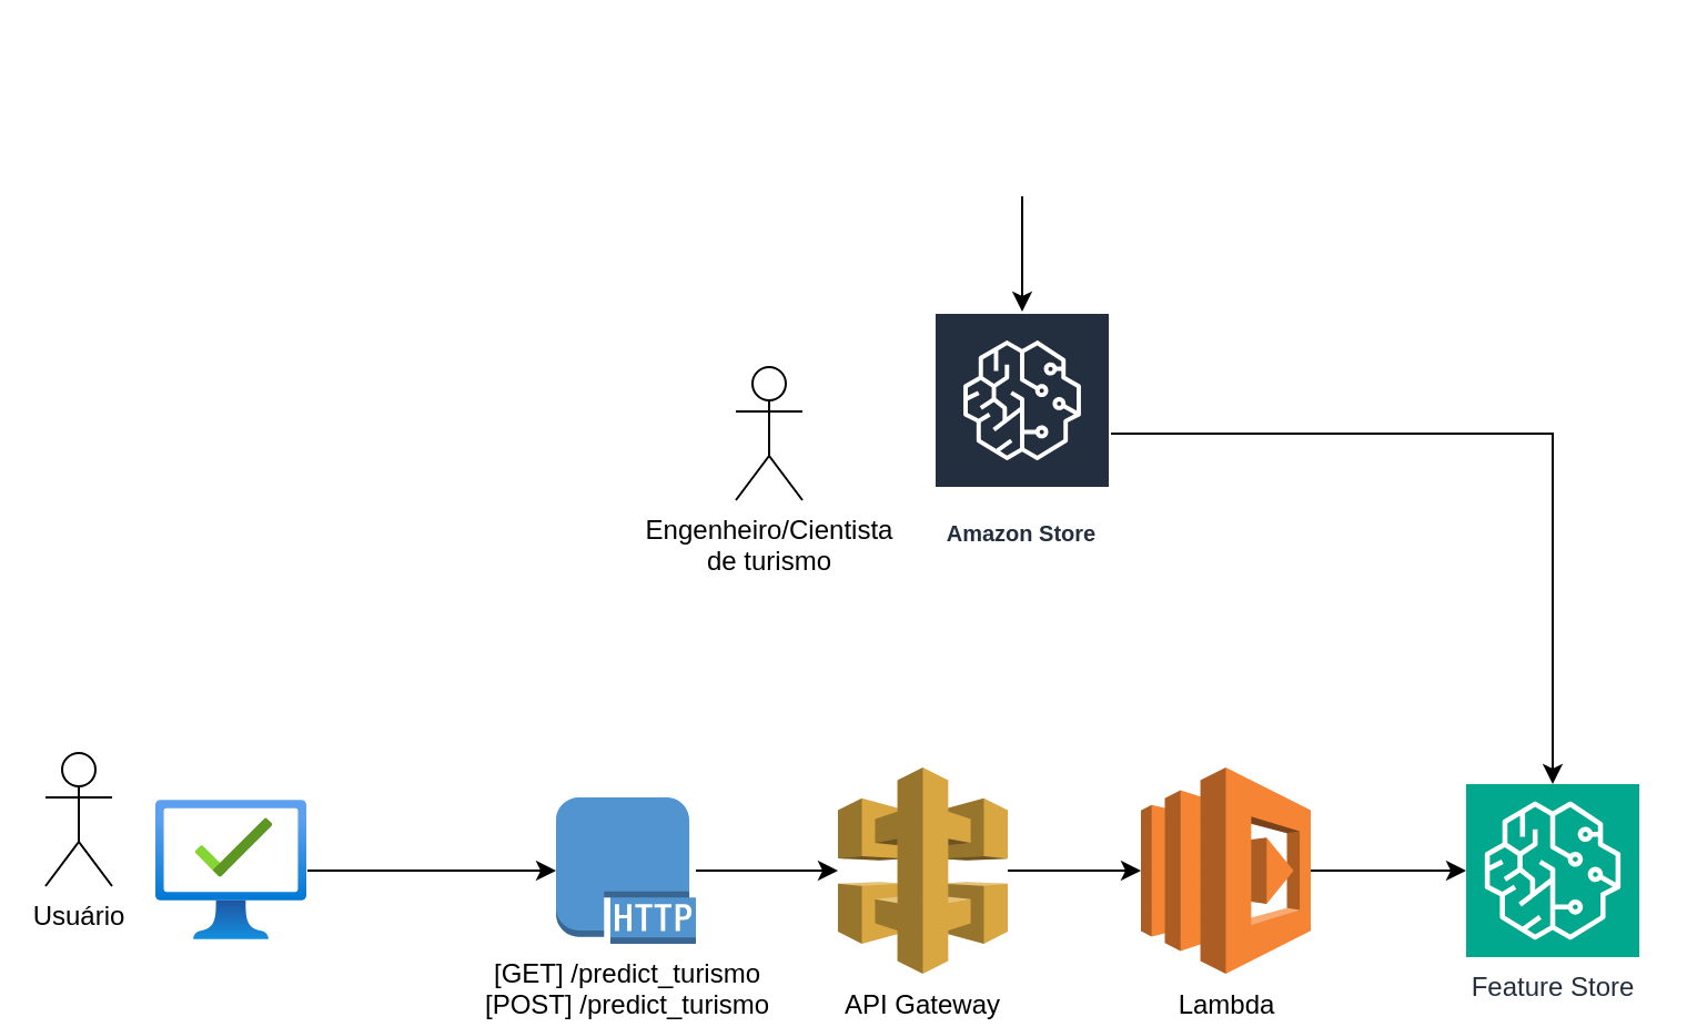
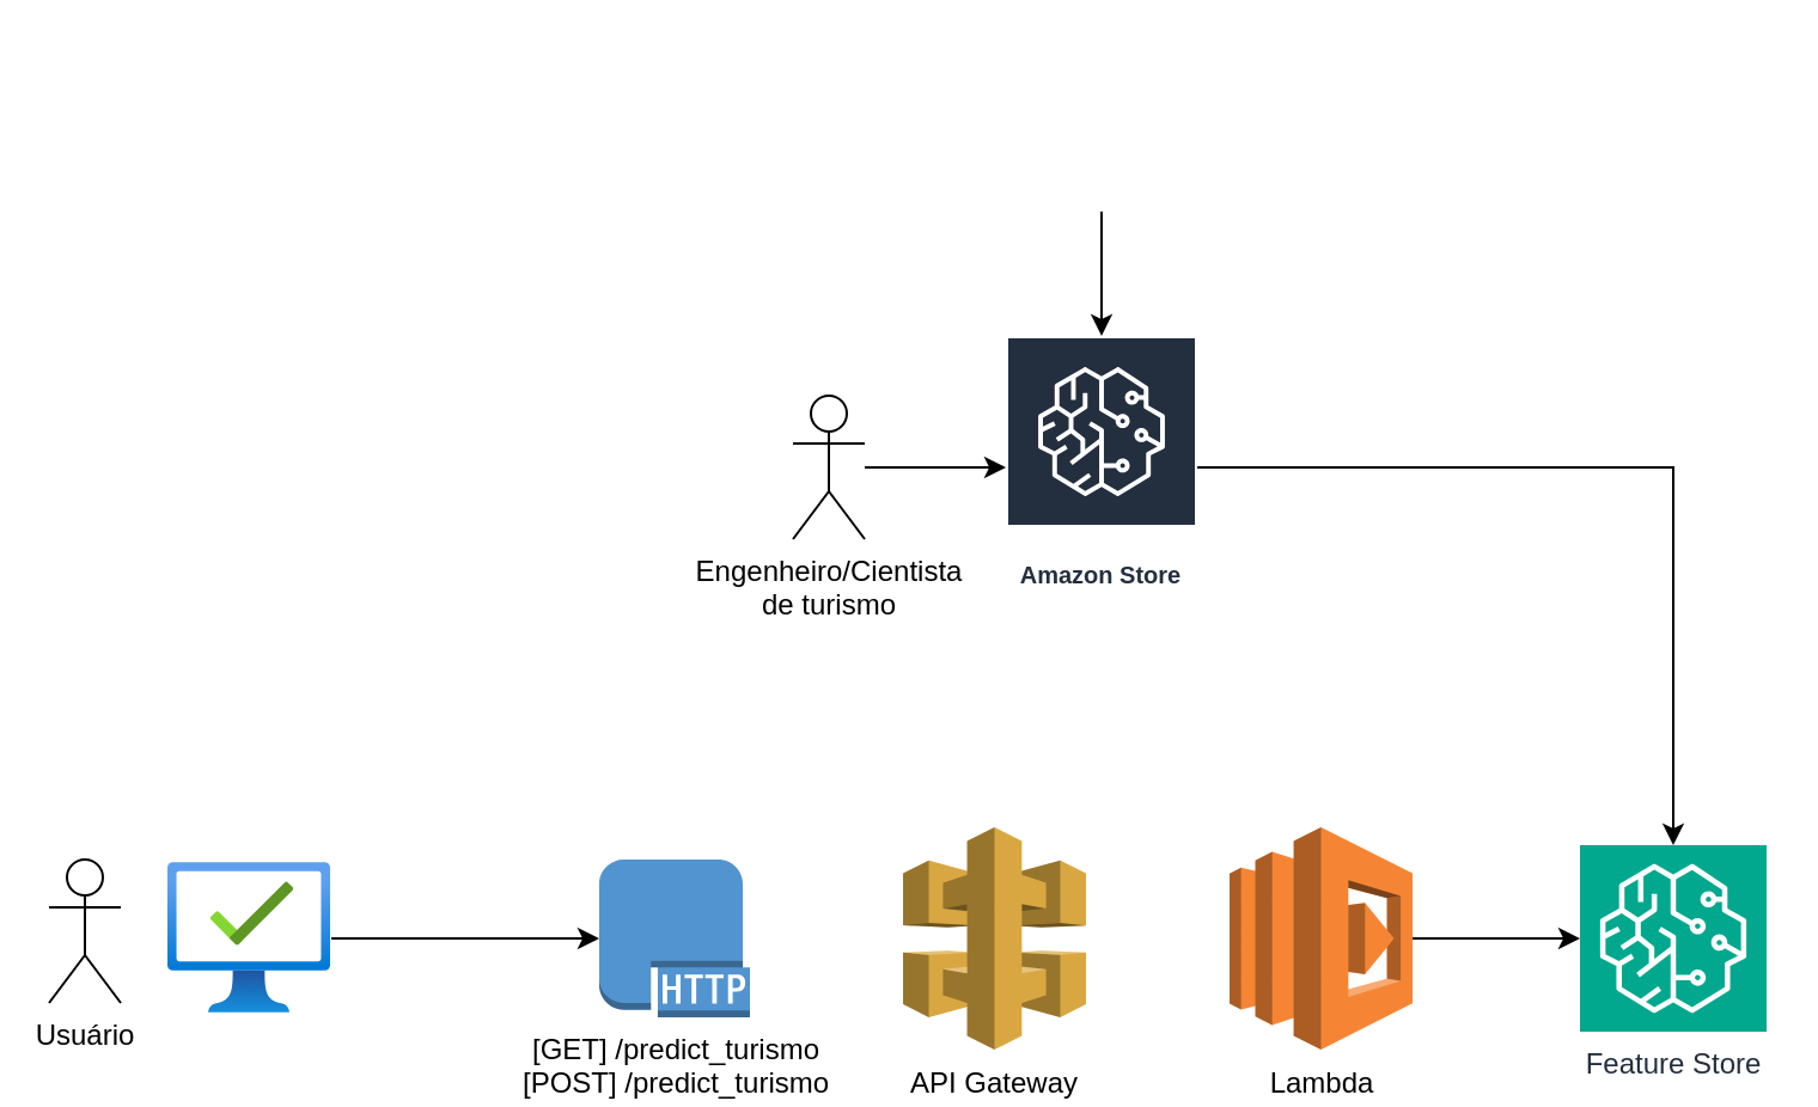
+ <mxCell id="7" value="" style="edgeStyle=orthogonalEdgeStyle;rounded=0;orthogonalLoop=1;jettySize=auto;html=1;" parent="1" source="8" target="11" edge="1"><mxGeometry relative="1" as="geometry" /></mxCell>
- <mxCell id="4" value="Usuário" style="shape=umlActor;verticalLabelPosition=bottom;verticalAlign=top;html=1;outlineConnect=0;" parent="1" vertex="1"><mxGeometry x="20" y="339" width="30" height="60" as="geometry" /></mxCell>
+ <mxCell id="4" value="Usuário" style="shape=umlActor;verticalLabelPosition=bottom;verticalAlign=top;html=1;outlineConnect=0;" parent="1" vertex="1"><mxGeometry x="20" y="359" width="30" height="60" as="geometry" /></mxCell>
- <mxCell id="2" value="" style="edgeStyle=orthogonalEdgeStyle;rounded=0;orthogonalLoop=1;jettySize=auto;html=1;" parent="1" source="3" target="13" edge="1"><mxGeometry relative="1" as="geometry"><mxPoint x="370" y="392" as="targetPoint" /></mxGeometry></mxCell>
- <mxCell id="12" value="" style="edgeStyle=orthogonalEdgeStyle;rounded=0;orthogonalLoop=1;jettySize=auto;html=1;" parent="1" source="13" target="15" edge="1"><mxGeometry relative="1" as="geometry" /></mxCell>
